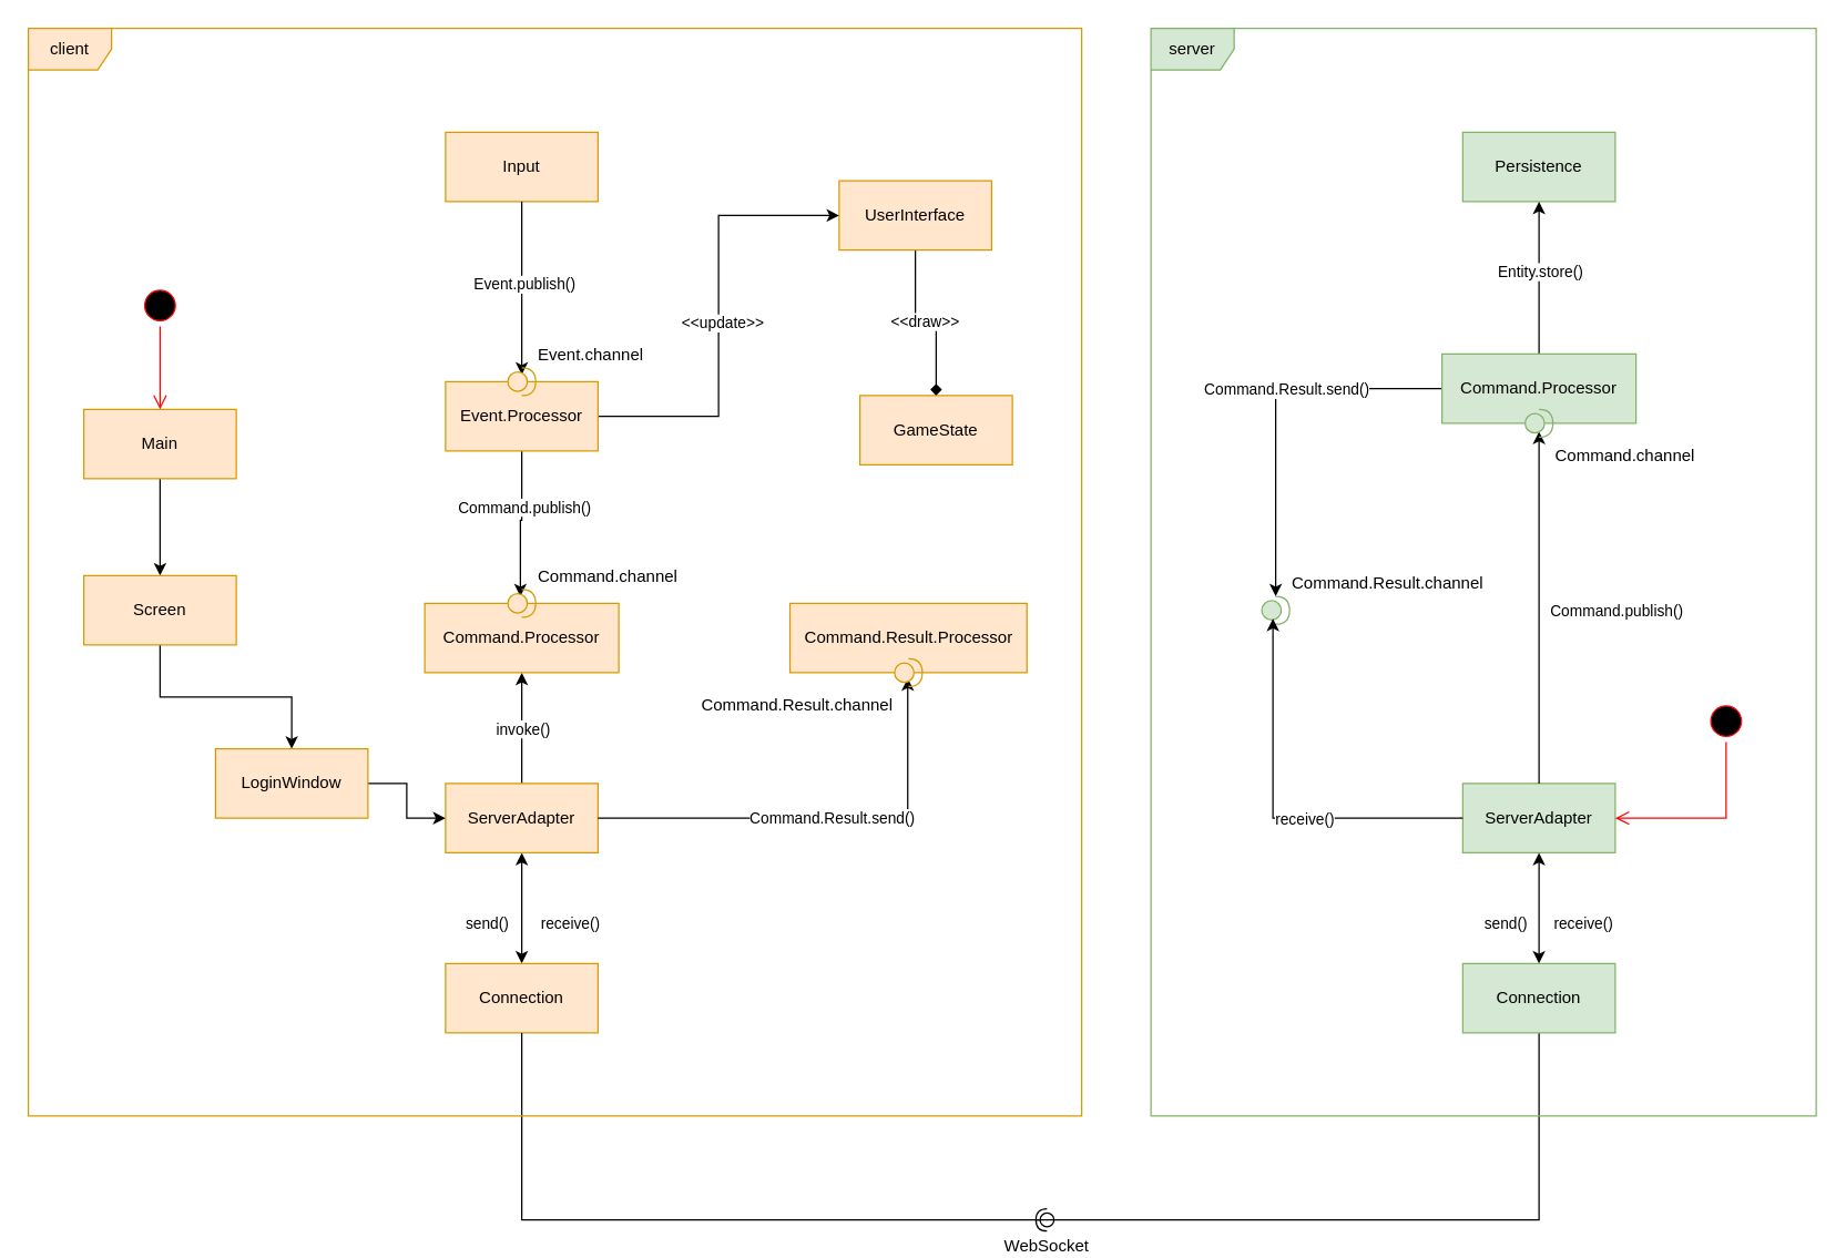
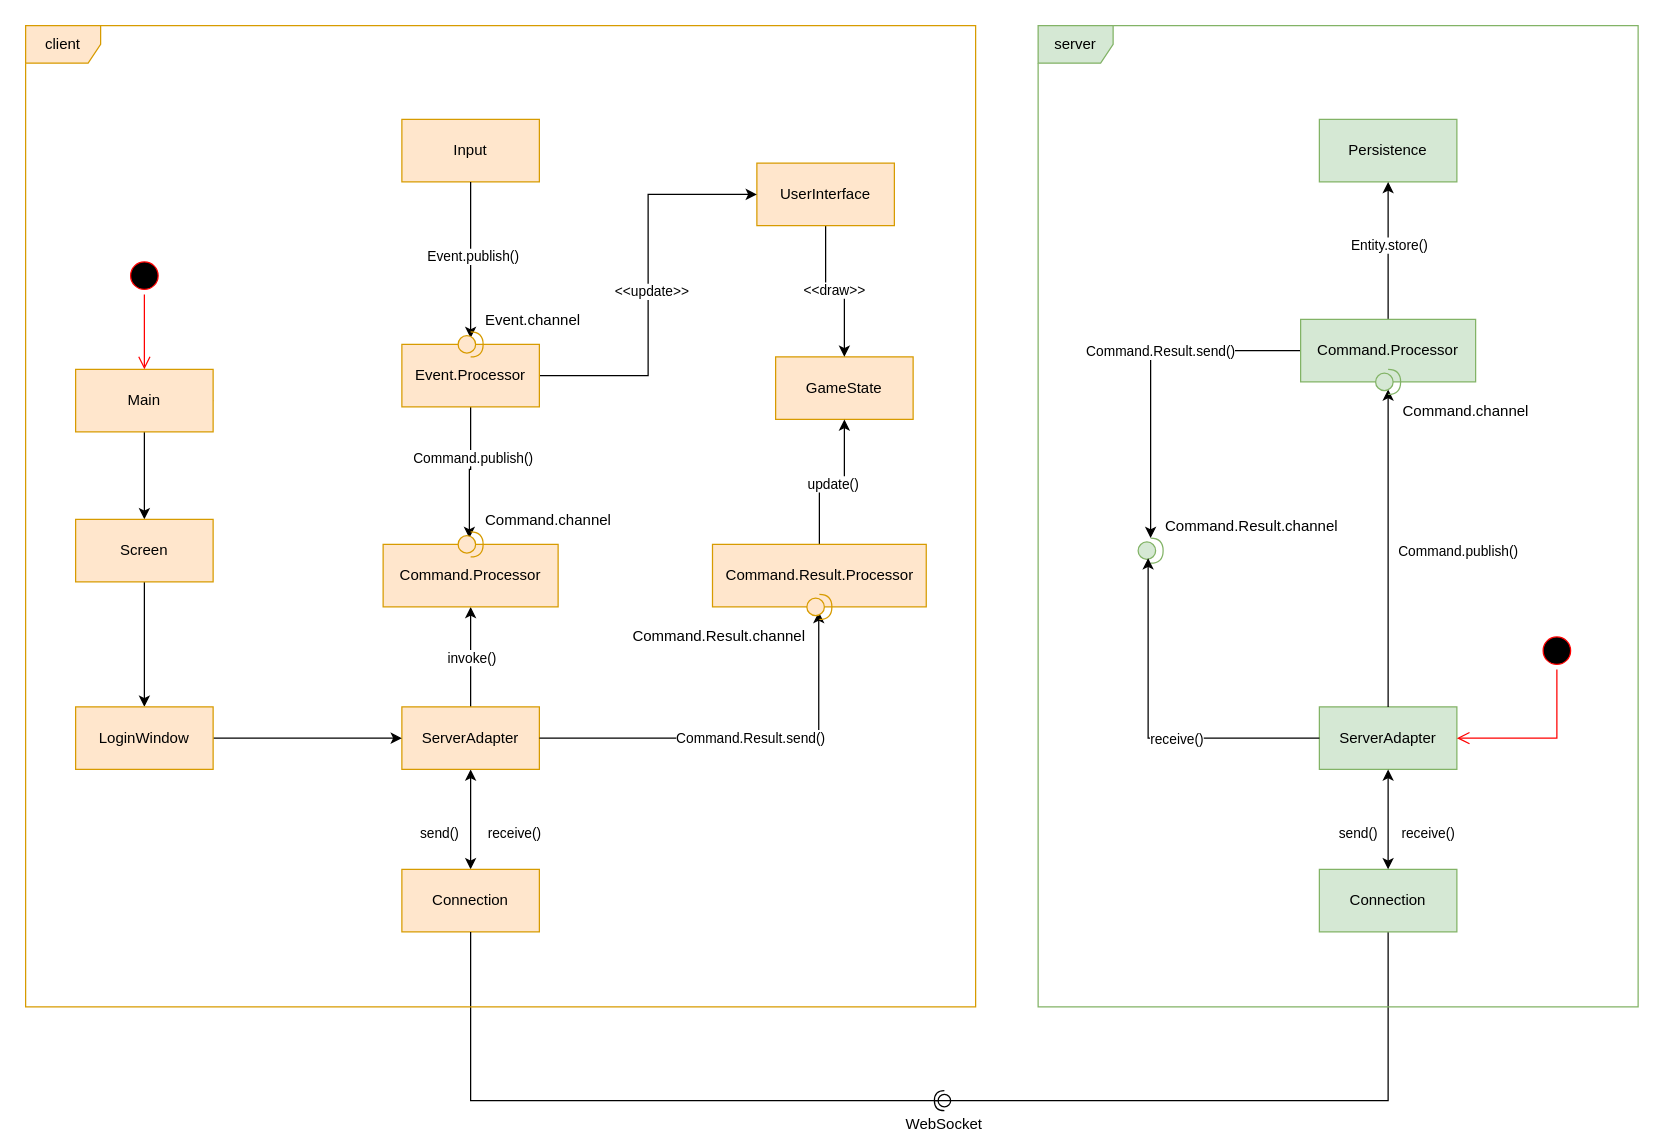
- <mxCell id="23" style="edgeStyle=orthogonalEdgeStyle;rounded=0;orthogonalLoop=1;jettySize=auto;html=1;exitX=0.5;exitY=1;exitDx=0;exitDy=0;entryX=0.5;entryY=0;entryDx=0;entryDy=0;endArrow=diamond;" parent="1" source="25" target="20" edge="1"><mxGeometry relative="1" as="geometry" /></mxCell>
+ <mxCell id="23" style="edgeStyle=orthogonalEdgeStyle;rounded=0;orthogonalLoop=1;jettySize=auto;html=1;exitX=0.5;exitY=1;exitDx=0;exitDy=0;entryX=0.5;entryY=0;entryDx=0;entryDy=0;" parent="1" source="25" target="20" edge="1"><mxGeometry relative="1" as="geometry" /></mxCell>
+ <mxCell id="21" style="edgeStyle=orthogonalEdgeStyle;rounded=0;orthogonalLoop=1;jettySize=auto;html=1;exitX=0.5;exitY=0;exitDx=0;exitDy=0;entryX=0.5;entryY=1;entryDx=0;entryDy=0;" parent="1" source="28" target="20" edge="1"><mxGeometry relative="1" as="geometry" /></mxCell>
+ <mxCell id="22" value="update()" style="edgeLabel;html=1;align=center;verticalAlign=middle;resizable=0;points=[];" parent="21" vertex="1" connectable="0"><mxGeometry x="0.005" relative="1" as="geometry"><mxPoint y="1" as="offset" /></mxGeometry></mxCell>
- <mxCell id="41" value="LoginWindow" style="html=1;whiteSpace=wrap;fillColor=#ffe6cc;strokeColor=#d79b00;" vertex="1" parent="1"><mxGeometry x="155" y="540" width="110" height="50" as="geometry" /></mxCell>
+ <mxCell id="41" value="LoginWindow" style="html=1;whiteSpace=wrap;fillColor=#ffe6cc;strokeColor=#d79b00;" vertex="1" parent="1"><mxGeometry x="60" y="565" width="110" height="50" as="geometry" /></mxCell>
